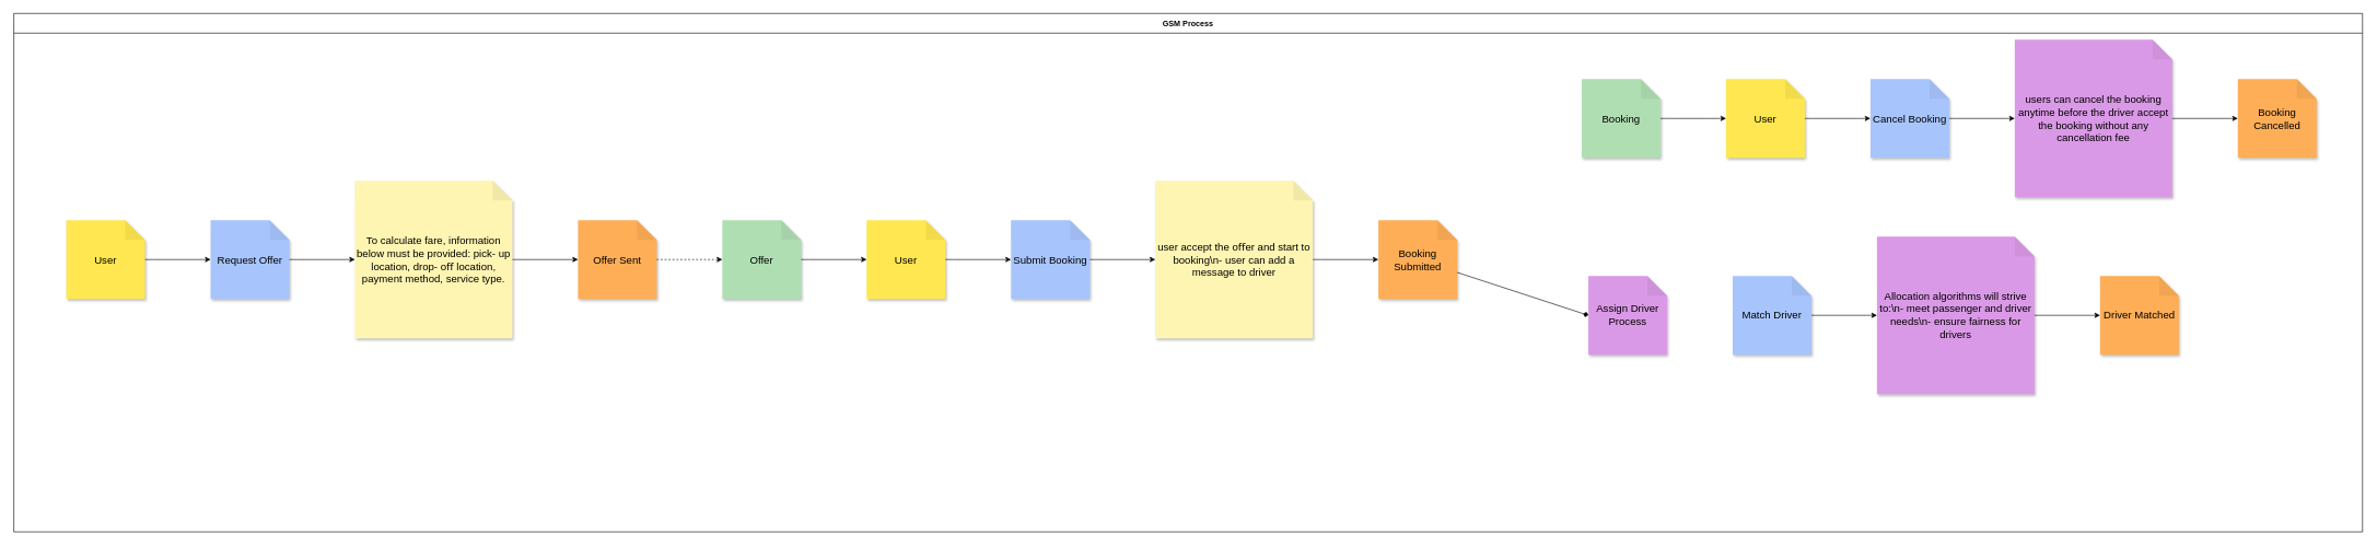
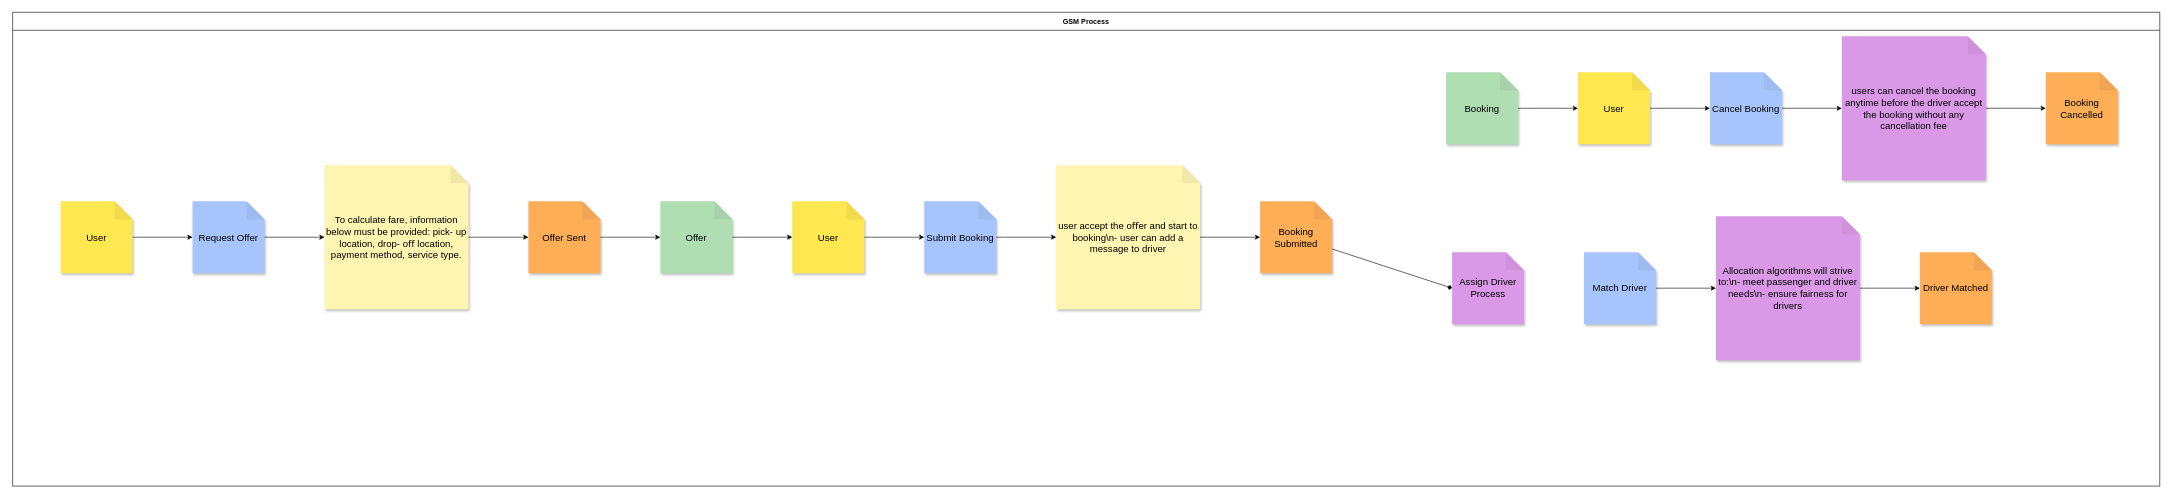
- <mxCell id="26" style="edgeStyle=orthogonalEdgeStyle;rounded=0;orthogonalLoop=1;jettySize=auto;html=1;noEdgeStyle=1;orthogonal=1;dashed=1;" parent="2" source="6" target="7" edge="1"><mxGeometry relative="1" as="geometry"><Array as="points"><mxPoint x="992" y="375" /><mxPoint x="1068" y="375" /></Array></mxGeometry></mxCell>
+ <mxCell id="26" style="edgeStyle=orthogonalEdgeStyle;rounded=0;orthogonalLoop=1;jettySize=auto;html=1;noEdgeStyle=1;orthogonal=1;" parent="2" source="6" target="7" edge="1"><mxGeometry relative="1" as="geometry"><Array as="points"><mxPoint x="992" y="375" /><mxPoint x="1068" y="375" /></Array></mxGeometry></mxCell>
